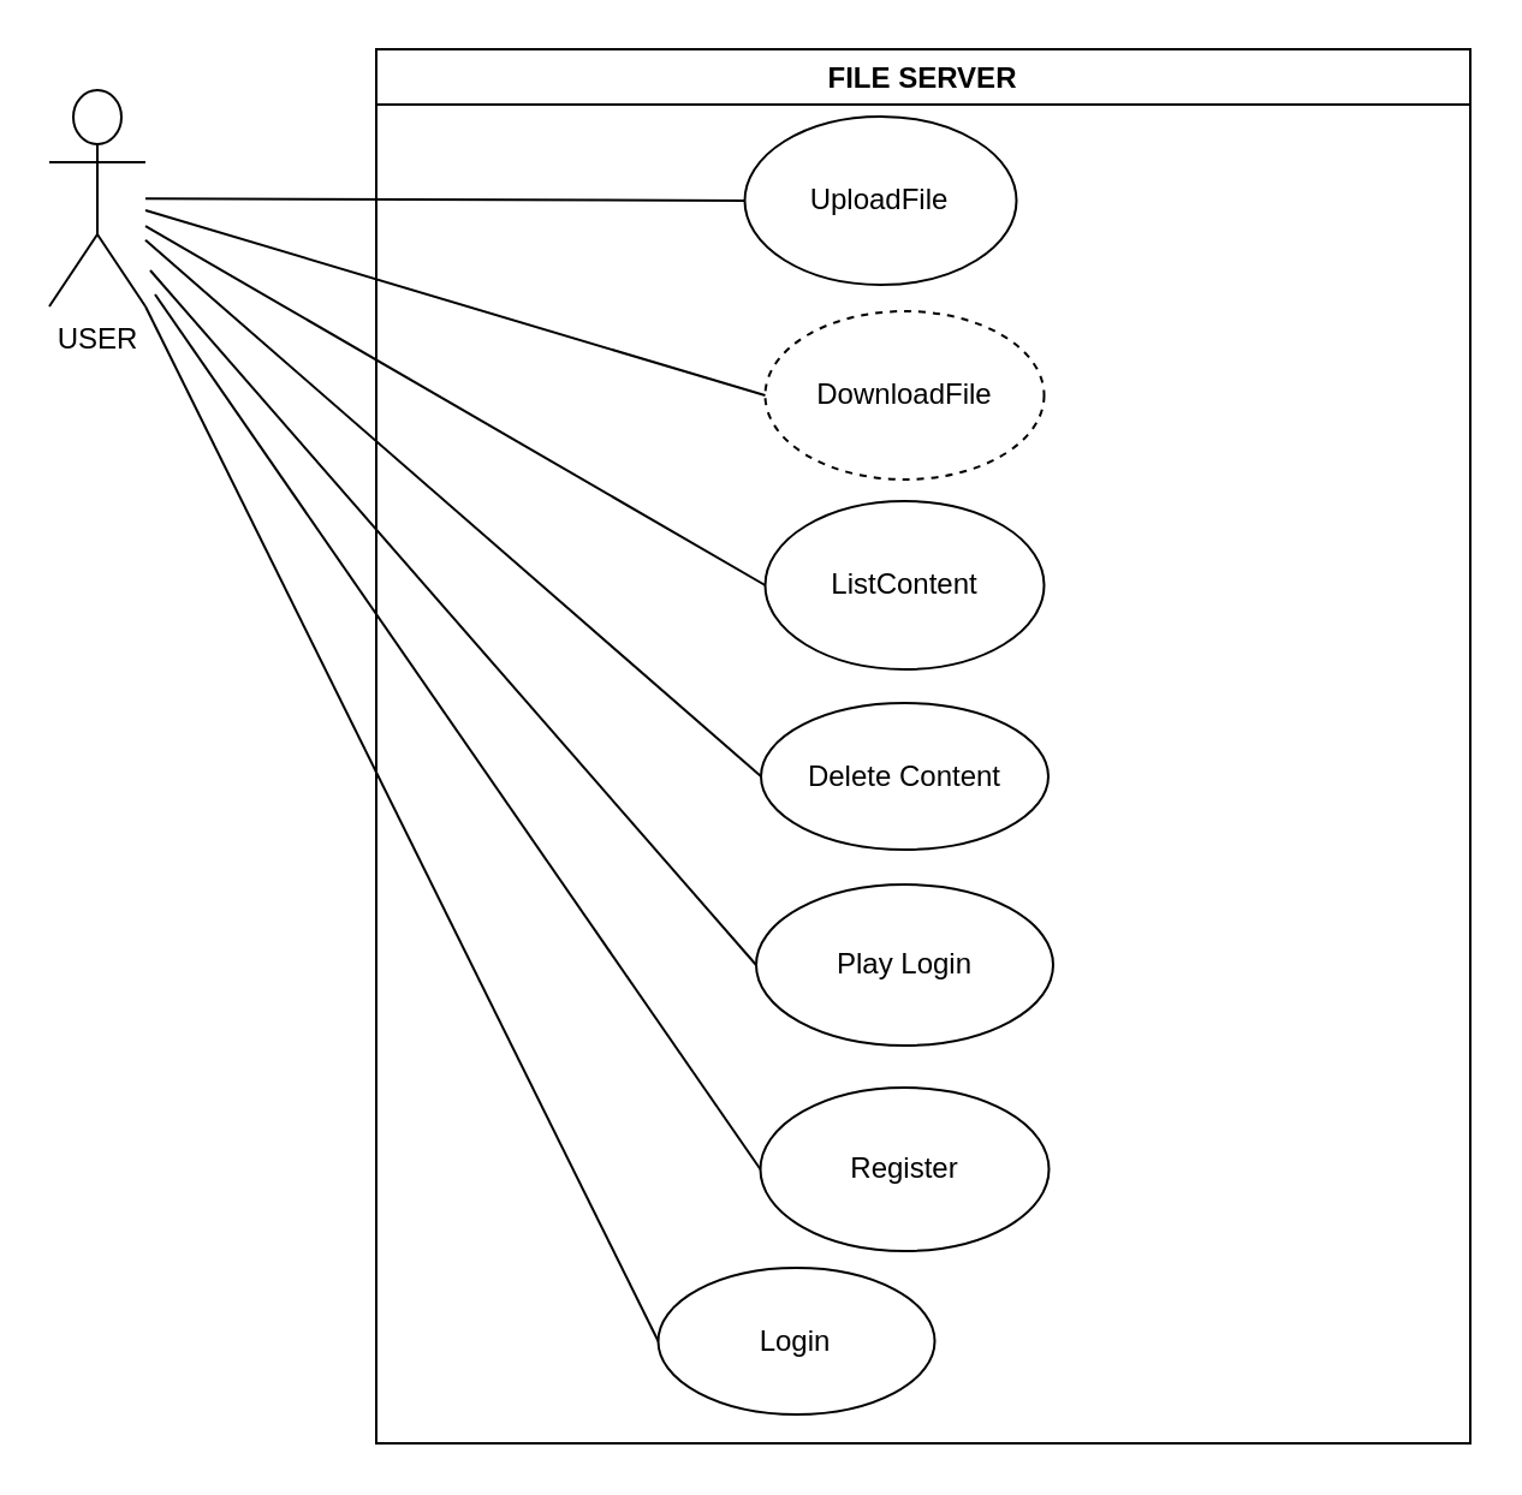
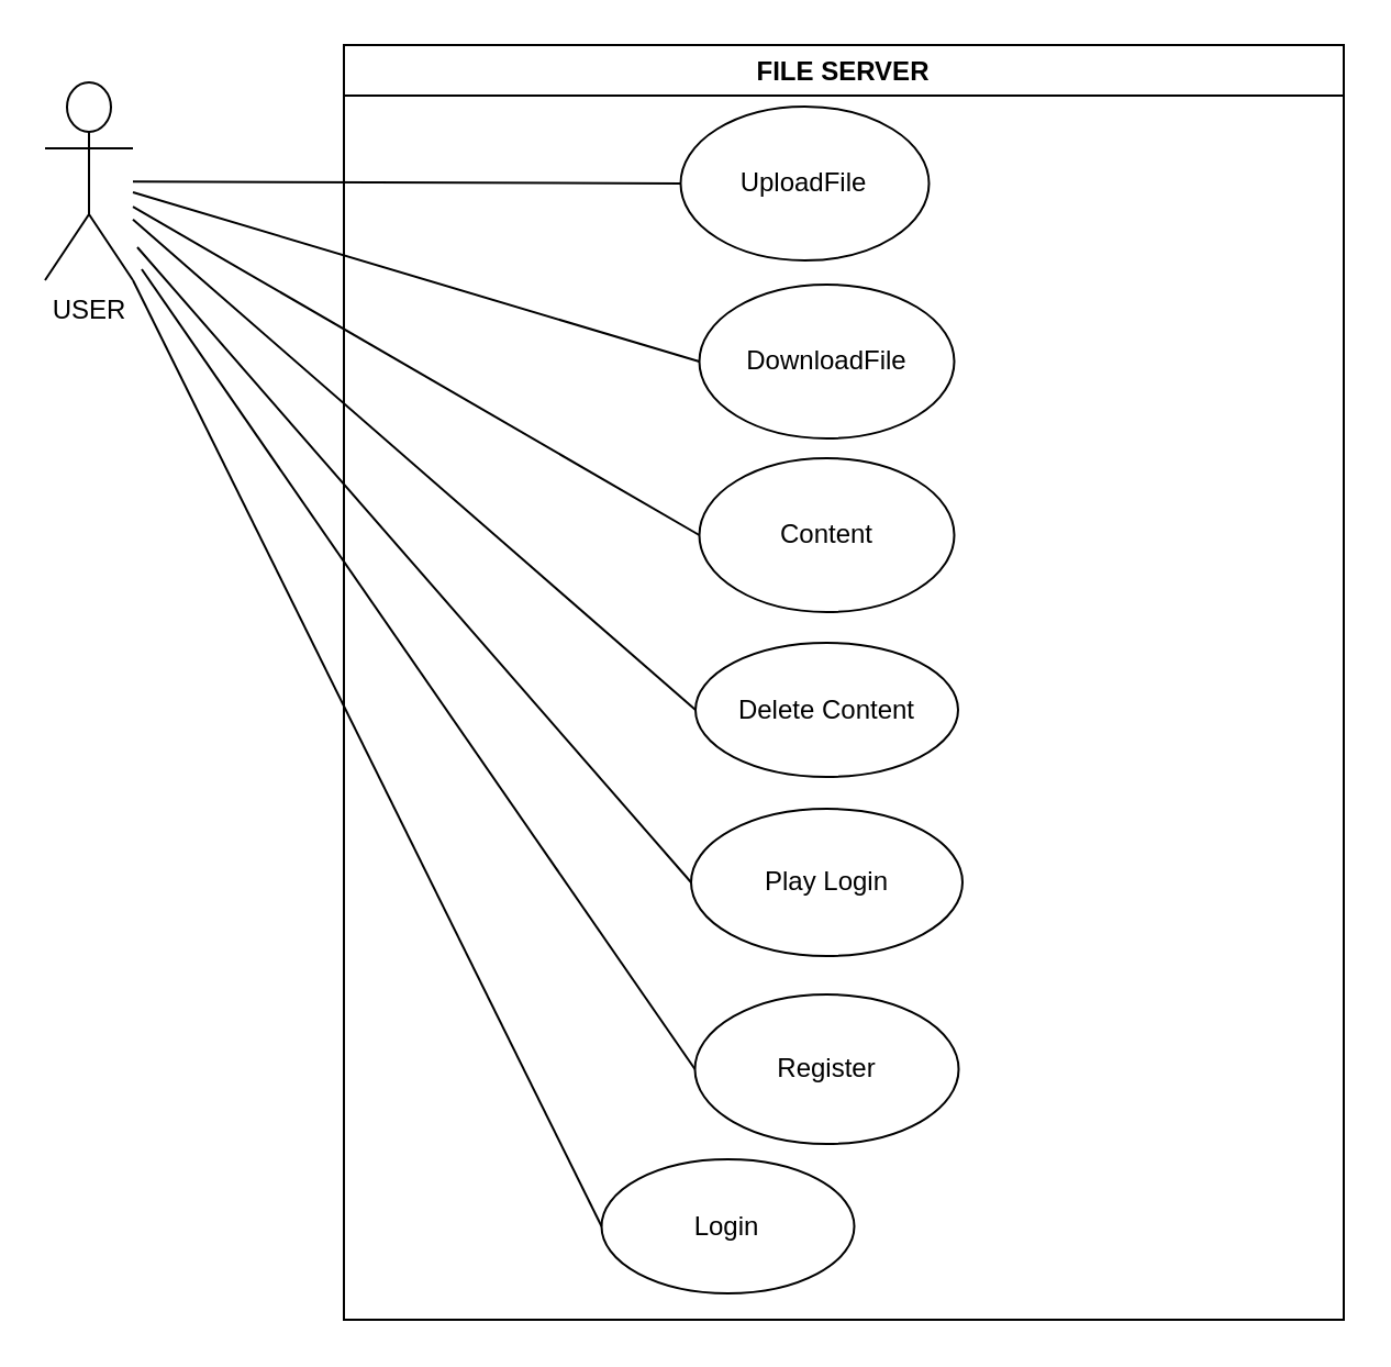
- <mxCell id="7" value="DownloadFile" style="ellipse;whiteSpace=wrap;html=1;dashed=1;" parent="2" vertex="1"><mxGeometry x="161.75" y="109" width="116" height="70" as="geometry" /></mxCell>
+ <mxCell id="7" value="DownloadFile" style="ellipse;whiteSpace=wrap;html=1;" parent="2" vertex="1"><mxGeometry x="161.75" y="109" width="116" height="70" as="geometry" /></mxCell>
- <mxCell id="4" value="ListContent" style="ellipse;whiteSpace=wrap;html=1;" parent="2" vertex="1"><mxGeometry x="161.75" y="188" width="116" height="70" as="geometry" /></mxCell>
+ <mxCell id="4" value="Content" style="ellipse;whiteSpace=wrap;html=1;" parent="2" vertex="1"><mxGeometry x="161.75" y="188" width="116" height="70" as="geometry" /></mxCell>
